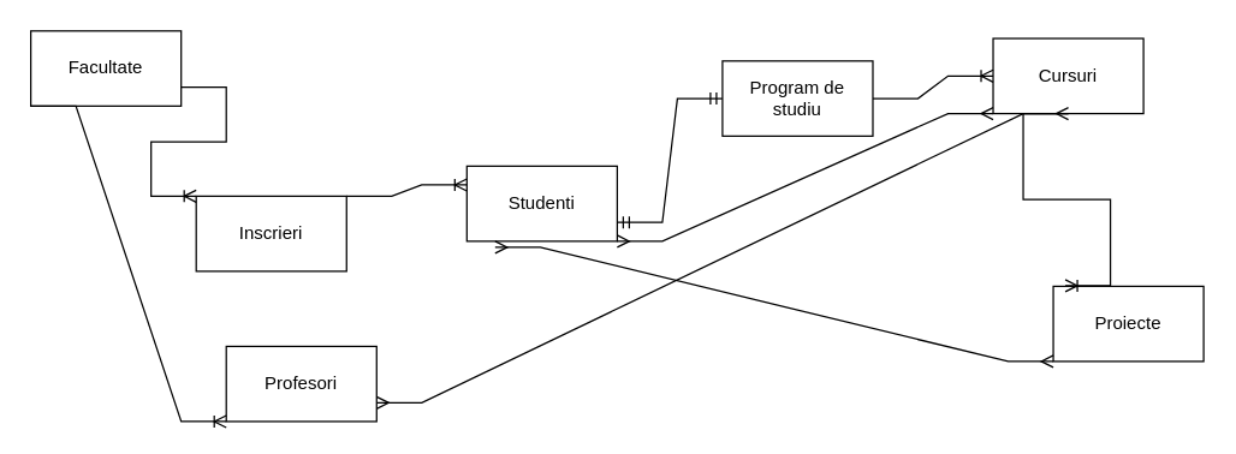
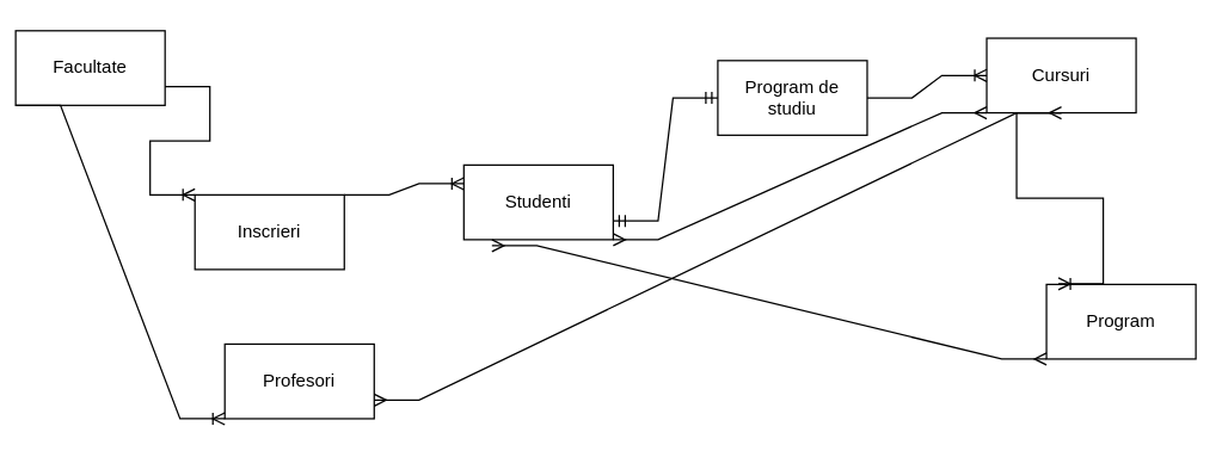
- <mxCell id="10" value="Facultate" style="rounded=0;whiteSpace=wrap;html=1;" vertex="1" parent="1"><mxGeometry x="20" y="20" width="100" height="50" as="geometry" /></mxCell>
+ <mxCell id="10" value="Facultate" style="rounded=0;whiteSpace=wrap;html=1;" vertex="1" parent="1"><mxGeometry x="10" y="20" width="100" height="50" as="geometry" /></mxCell>
- <mxCell id="12" value="Proiecte" style="rounded=0;whiteSpace=wrap;html=1;" vertex="1" parent="1"><mxGeometry x="700" y="190" width="100" height="50" as="geometry" /></mxCell>
+ <mxCell id="12" value="Program" style="rounded=0;whiteSpace=wrap;html=1;" vertex="1" parent="1"><mxGeometry x="700" y="190" width="100" height="50" as="geometry" /></mxCell>
